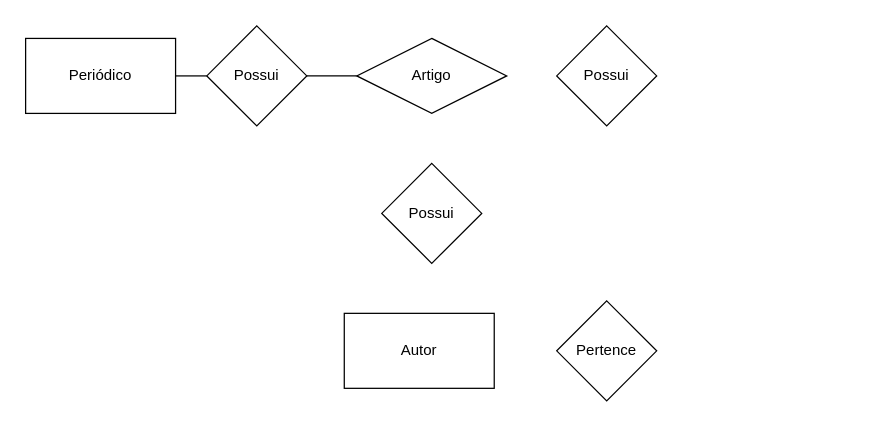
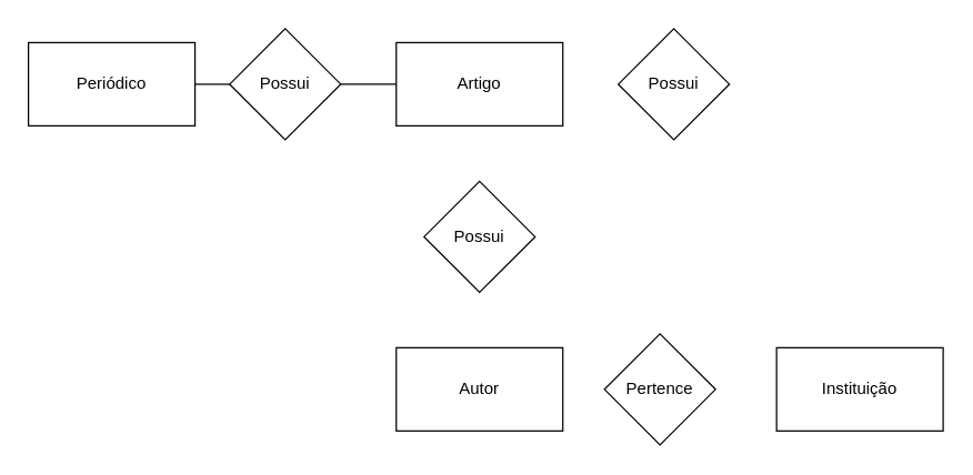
- <mxCell id="2" value="Artigo" style="rhombus;whiteSpace=wrap;html=1;" vertex="1" parent="1"><mxGeometry x="285" y="30" width="120" height="60" as="geometry" /></mxCell>
+ <mxCell id="2" value="Artigo" style="rounded=0;whiteSpace=wrap;html=1;" vertex="1" parent="1"><mxGeometry x="285" y="30" width="120" height="60" as="geometry" /></mxCell>
- <mxCell id="5" value="Autor" style="rounded=0;whiteSpace=wrap;html=1;" vertex="1" parent="1"><mxGeometry x="275" y="250" width="120" height="60" as="geometry" /></mxCell>
+ <mxCell id="5" value="Autor" style="rounded=0;whiteSpace=wrap;html=1;" vertex="1" parent="1"><mxGeometry x="285" y="250" width="120" height="60" as="geometry" /></mxCell>
- <mxCell id="6" value="Pertence" style="rhombus;whiteSpace=wrap;html=1;" vertex="1" parent="1"><mxGeometry x="445" y="240" width="80" height="80" as="geometry" /></mxCell>
+ <mxCell id="6" value="Pertence" style="rhombus;whiteSpace=wrap;html=1;" vertex="1" parent="1"><mxGeometry x="435" y="240" width="80" height="80" as="geometry" /></mxCell>
+ <mxCell id="7" value="Instituição" style="rounded=0;whiteSpace=wrap;html=1;" vertex="1" parent="1"><mxGeometry x="559" y="250" width="120" height="60" as="geometry" /></mxCell>
